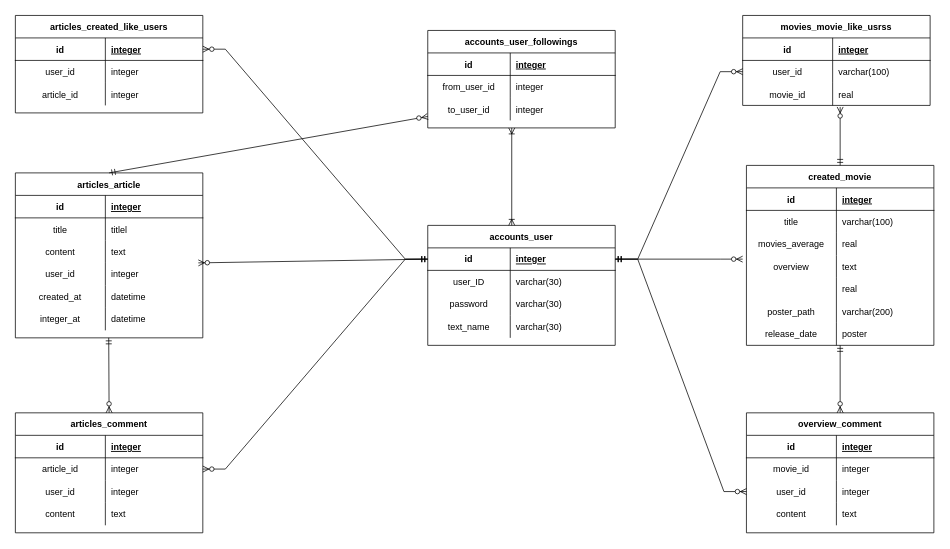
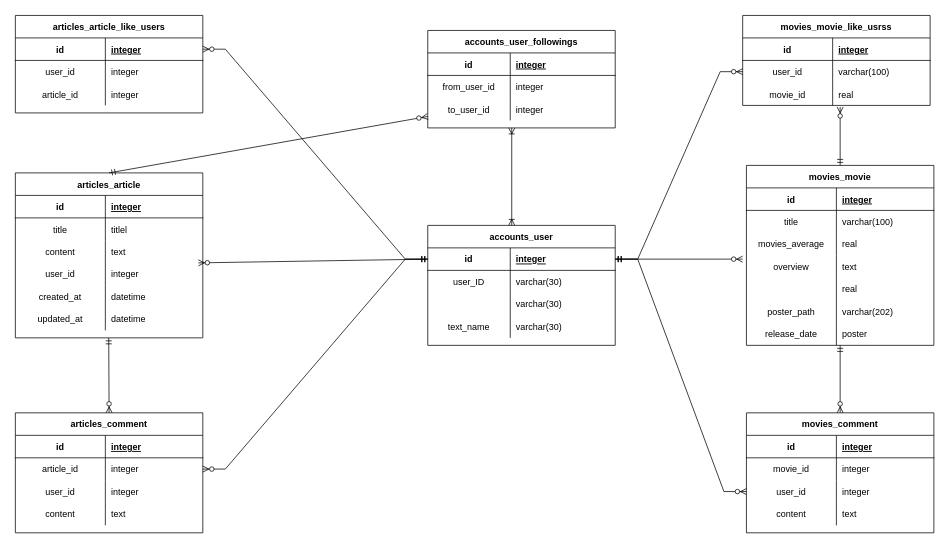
- <mxCell id="108" value="articles_created_like_users" style="shape=table;startSize=30;container=1;collapsible=1;childLayout=tableLayout;fixedRows=1;rowLines=0;fontStyle=1;align=center;resizeLast=1;" vertex="1" parent="1"><mxGeometry x="20" y="20" width="250" height="130" as="geometry" /></mxCell>
+ <mxCell id="108" value="articles_article_like_users" style="shape=table;startSize=30;container=1;collapsible=1;childLayout=tableLayout;fixedRows=1;rowLines=0;fontStyle=1;align=center;resizeLast=1;" vertex="1" parent="1"><mxGeometry x="20" y="20" width="250" height="130" as="geometry" /></mxCell>
- <mxCell id="15" value="created_movie" style="shape=table;startSize=30;container=1;collapsible=1;childLayout=tableLayout;fixedRows=1;rowLines=0;fontStyle=1;align=center;resizeLast=1;" vertex="1" parent="1"><mxGeometry x="995" y="220" width="250" height="240" as="geometry" /></mxCell>
+ <mxCell id="15" value="movies_movie" style="shape=table;startSize=30;container=1;collapsible=1;childLayout=tableLayout;fixedRows=1;rowLines=0;fontStyle=1;align=center;resizeLast=1;" vertex="1" parent="1"><mxGeometry x="995" y="220" width="250" height="240" as="geometry" /></mxCell>
- <mxCell id="10" value="password" style="shape=partialRectangle;overflow=hidden;connectable=0;fillColor=none;top=0;left=0;bottom=0;right=0;" vertex="1" parent="9"><mxGeometry width="110" height="30" as="geometry"><mxRectangle width="110" height="30" as="alternateBounds" /></mxGeometry></mxCell>
- <mxCell id="32" value="varchar(200)" style="shape=partialRectangle;overflow=hidden;connectable=0;fillColor=none;top=0;left=0;bottom=0;right=0;align=left;spacingLeft=6;" vertex="1" parent="30"><mxGeometry x="120" width="130" height="30" as="geometry"><mxRectangle width="130" height="30" as="alternateBounds" /></mxGeometry></mxCell>
+ <mxCell id="32" value="varchar(202)" style="shape=partialRectangle;overflow=hidden;connectable=0;fillColor=none;top=0;left=0;bottom=0;right=0;align=left;spacingLeft=6;" vertex="1" parent="30"><mxGeometry x="120" width="130" height="30" as="geometry"><mxRectangle width="130" height="30" as="alternateBounds" /></mxGeometry></mxCell>
- <mxCell id="53" value="integer_at" style="shape=partialRectangle;overflow=hidden;connectable=0;fillColor=none;top=0;left=0;bottom=0;right=0;" vertex="1" parent="52"><mxGeometry width="120" height="30" as="geometry"><mxRectangle width="120" height="30" as="alternateBounds" /></mxGeometry></mxCell>
+ <mxCell id="53" value="updated_at" style="shape=partialRectangle;overflow=hidden;connectable=0;fillColor=none;top=0;left=0;bottom=0;right=0;" vertex="1" parent="52"><mxGeometry width="120" height="30" as="geometry"><mxRectangle width="120" height="30" as="alternateBounds" /></mxGeometry></mxCell>
- <mxCell id="93" value="overview_comment" style="shape=table;startSize=30;container=1;collapsible=1;childLayout=tableLayout;fixedRows=1;rowLines=0;fontStyle=1;align=center;resizeLast=1;" vertex="1" parent="1"><mxGeometry x="995" y="550" width="250" height="160" as="geometry" /></mxCell>
+ <mxCell id="93" value="movies_comment" style="shape=table;startSize=30;container=1;collapsible=1;childLayout=tableLayout;fixedRows=1;rowLines=0;fontStyle=1;align=center;resizeLast=1;" vertex="1" parent="1"><mxGeometry x="995" y="550" width="250" height="160" as="geometry" /></mxCell>
